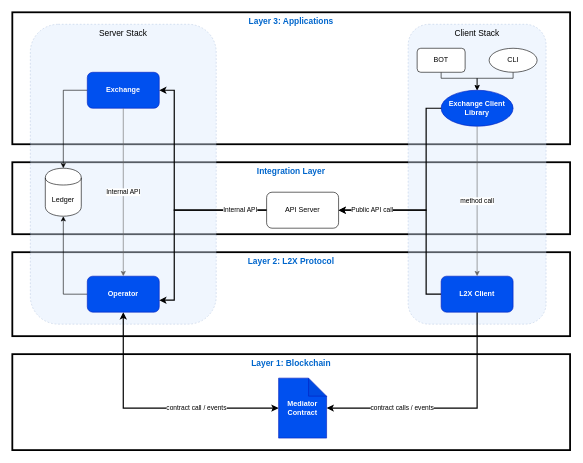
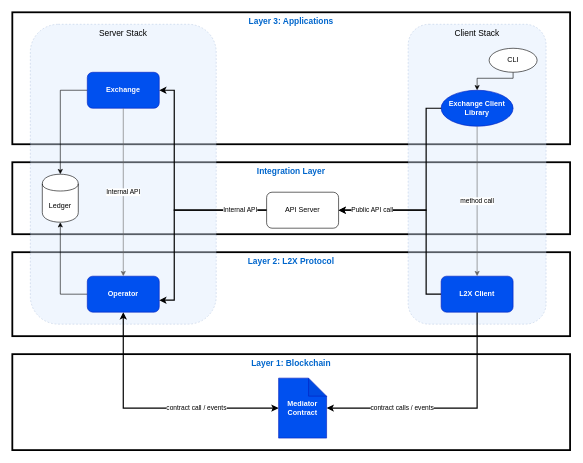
- <mxCell id="15" value="BOT" style="rounded=1;whiteSpace=wrap;html=1;fillColor=#ffffff;" parent="1" vertex="1"><mxGeometry x="695" y="80" width="80" height="40" as="geometry" /></mxCell>
- <mxCell id="14" style="edgeStyle=orthogonalEdgeStyle;rounded=0;orthogonalLoop=1;jettySize=auto;html=1;" parent="1" source="15" target="16" edge="1"><mxGeometry relative="1" as="geometry"><Array as="points"><mxPoint x="735" y="130" /><mxPoint x="795" y="130" /></Array></mxGeometry></mxCell>
- <mxCell id="22" value="Ledger" style="shape=cylinder;whiteSpace=wrap;html=1;boundedLbl=1;backgroundOutline=1;rounded=1;fillColor=#ffffff;" parent="1" vertex="1"><mxGeometry x="75" y="280" width="60" height="80" as="geometry" /></mxCell>
+ <mxCell id="22" value="Ledger" style="shape=cylinder;whiteSpace=wrap;html=1;boundedLbl=1;backgroundOutline=1;rounded=1;fillColor=#ffffff;" parent="1" vertex="1"><mxGeometry x="70" y="290" width="60" height="80" as="geometry" /></mxCell>
